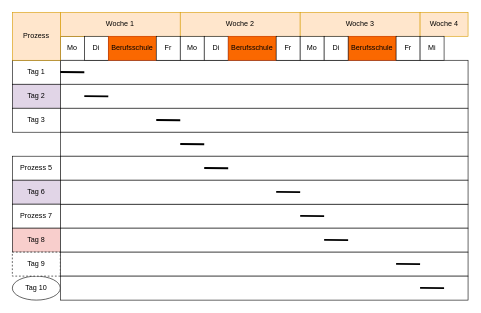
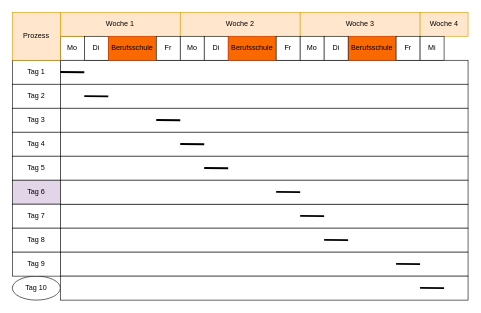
- <mxCell id="3" value="Tag 2" style="rounded=0;whiteSpace=wrap;html=1;fillColor=#e1d5e7;" vertex="1" parent="1"><mxGeometry x="20" y="140" width="80" height="40" as="geometry" /></mxCell>
+ <mxCell id="3" value="Tag 2" style="rounded=0;whiteSpace=wrap;html=1;" vertex="1" parent="1"><mxGeometry x="20" y="140" width="80" height="40" as="geometry" /></mxCell>
+ <mxCell id="5" value="Tag 4" style="rounded=0;whiteSpace=wrap;html=1;" vertex="1" parent="1"><mxGeometry x="20" y="220" width="80" height="40" as="geometry" /></mxCell>
- <mxCell id="6" value="Prozess 5" style="rounded=0;whiteSpace=wrap;html=1;" vertex="1" parent="1"><mxGeometry x="20" y="260" width="80" height="40" as="geometry" /></mxCell>
+ <mxCell id="6" value="Tag 5" style="rounded=0;whiteSpace=wrap;html=1;" vertex="1" parent="1"><mxGeometry x="20" y="260" width="80" height="40" as="geometry" /></mxCell>
- <mxCell id="8" value="Prozess 7" style="rounded=0;whiteSpace=wrap;html=1;" vertex="1" parent="1"><mxGeometry x="20" y="340" width="80" height="40" as="geometry" /></mxCell>
+ <mxCell id="8" value="Tag 7" style="rounded=0;whiteSpace=wrap;html=1;" vertex="1" parent="1"><mxGeometry x="20" y="340" width="80" height="40" as="geometry" /></mxCell>
- <mxCell id="9" value="Tag 8" style="rounded=0;whiteSpace=wrap;html=1;fillColor=#f8cecc;" vertex="1" parent="1"><mxGeometry x="20" y="380" width="80" height="40" as="geometry" /></mxCell>
+ <mxCell id="9" value="Tag 8" style="rounded=0;whiteSpace=wrap;html=1;" vertex="1" parent="1"><mxGeometry x="20" y="380" width="80" height="40" as="geometry" /></mxCell>
- <mxCell id="11" value="Tag 9" style="rounded=0;whiteSpace=wrap;html=1;dashed=1;" vertex="1" parent="1"><mxGeometry x="20" y="420" width="80" height="40" as="geometry" /></mxCell>
+ <mxCell id="11" value="Tag 9" style="rounded=0;whiteSpace=wrap;html=1;" vertex="1" parent="1"><mxGeometry x="20" y="420" width="80" height="40" as="geometry" /></mxCell>
